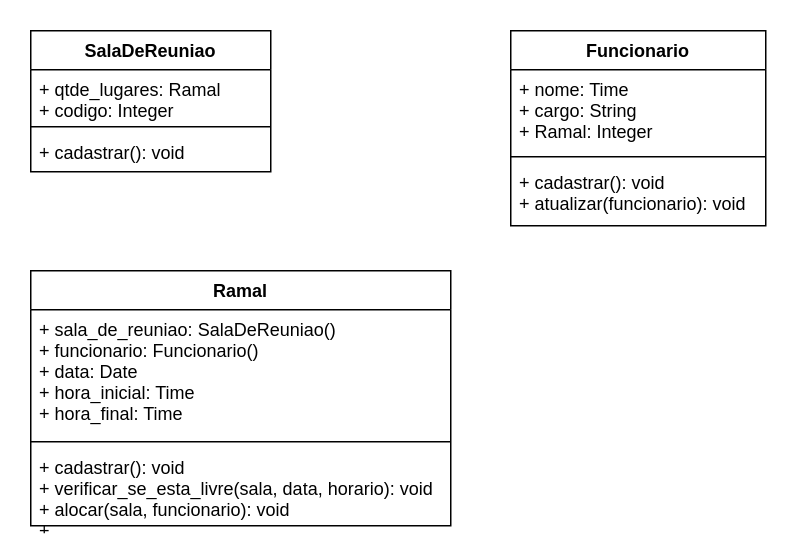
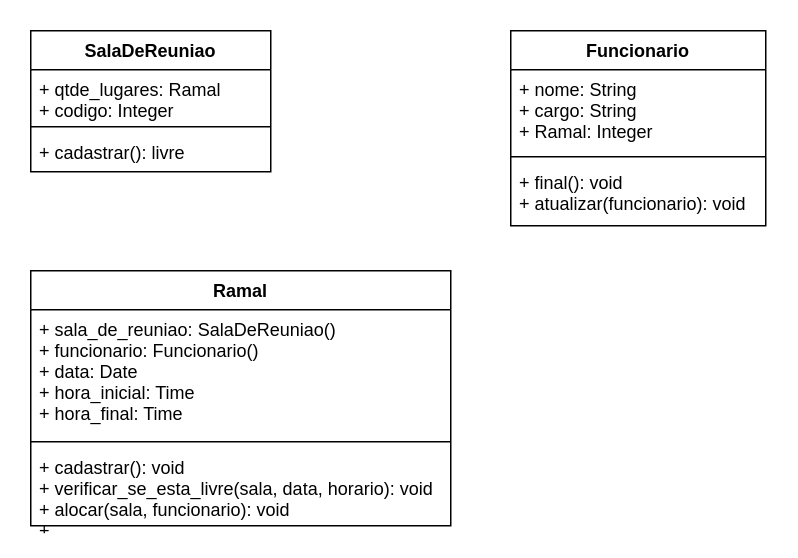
- <mxCell id="7" value="+ nome: Time&#10;+ cargo: String&#10;+ Ramal: Integer" style="text;strokeColor=none;fillColor=none;align=left;verticalAlign=top;spacingLeft=4;spacingRight=4;overflow=hidden;rotatable=0;points=[[0,0.5],[1,0.5]];portConstraint=eastwest;" parent="6" vertex="1"><mxGeometry y="26" width="170" height="54" as="geometry" /></mxCell>
+ <mxCell id="7" value="+ nome: String&#10;+ cargo: String&#10;+ Ramal: Integer" style="text;strokeColor=none;fillColor=none;align=left;verticalAlign=top;spacingLeft=4;spacingRight=4;overflow=hidden;rotatable=0;points=[[0,0.5],[1,0.5]];portConstraint=eastwest;" parent="6" vertex="1"><mxGeometry y="26" width="170" height="54" as="geometry" /></mxCell>
- <mxCell id="5" value="+ cadastrar(): void" style="text;strokeColor=none;fillColor=none;align=left;verticalAlign=top;spacingLeft=4;spacingRight=4;overflow=hidden;rotatable=0;points=[[0,0.5],[1,0.5]];portConstraint=eastwest;" parent="2" vertex="1"><mxGeometry y="68" width="160" height="26" as="geometry" /></mxCell>
+ <mxCell id="5" value="+ cadastrar(): livre" style="text;strokeColor=none;fillColor=none;align=left;verticalAlign=top;spacingLeft=4;spacingRight=4;overflow=hidden;rotatable=0;points=[[0,0.5],[1,0.5]];portConstraint=eastwest;" parent="2" vertex="1"><mxGeometry y="68" width="160" height="26" as="geometry" /></mxCell>
- <mxCell id="9" value="+ cadastrar(): void&#10;+ atualizar(funcionario): void" style="text;strokeColor=none;fillColor=none;align=left;verticalAlign=top;spacingLeft=4;spacingRight=4;overflow=hidden;rotatable=0;points=[[0,0.5],[1,0.5]];portConstraint=eastwest;" parent="6" vertex="1"><mxGeometry y="88" width="170" height="42" as="geometry" /></mxCell>
+ <mxCell id="9" value="+ final(): void&#10;+ atualizar(funcionario): void" style="text;strokeColor=none;fillColor=none;align=left;verticalAlign=top;spacingLeft=4;spacingRight=4;overflow=hidden;rotatable=0;points=[[0,0.5],[1,0.5]];portConstraint=eastwest;" parent="6" vertex="1"><mxGeometry y="88" width="170" height="42" as="geometry" /></mxCell>
